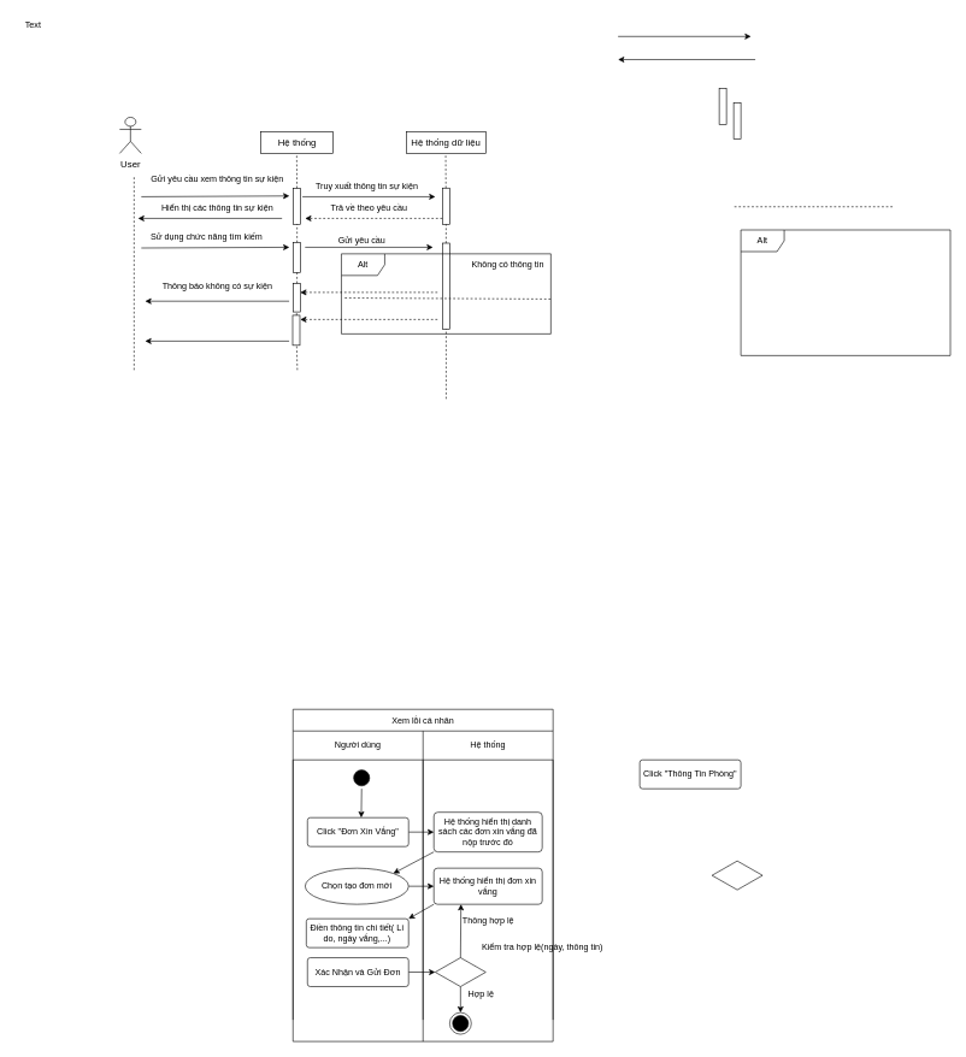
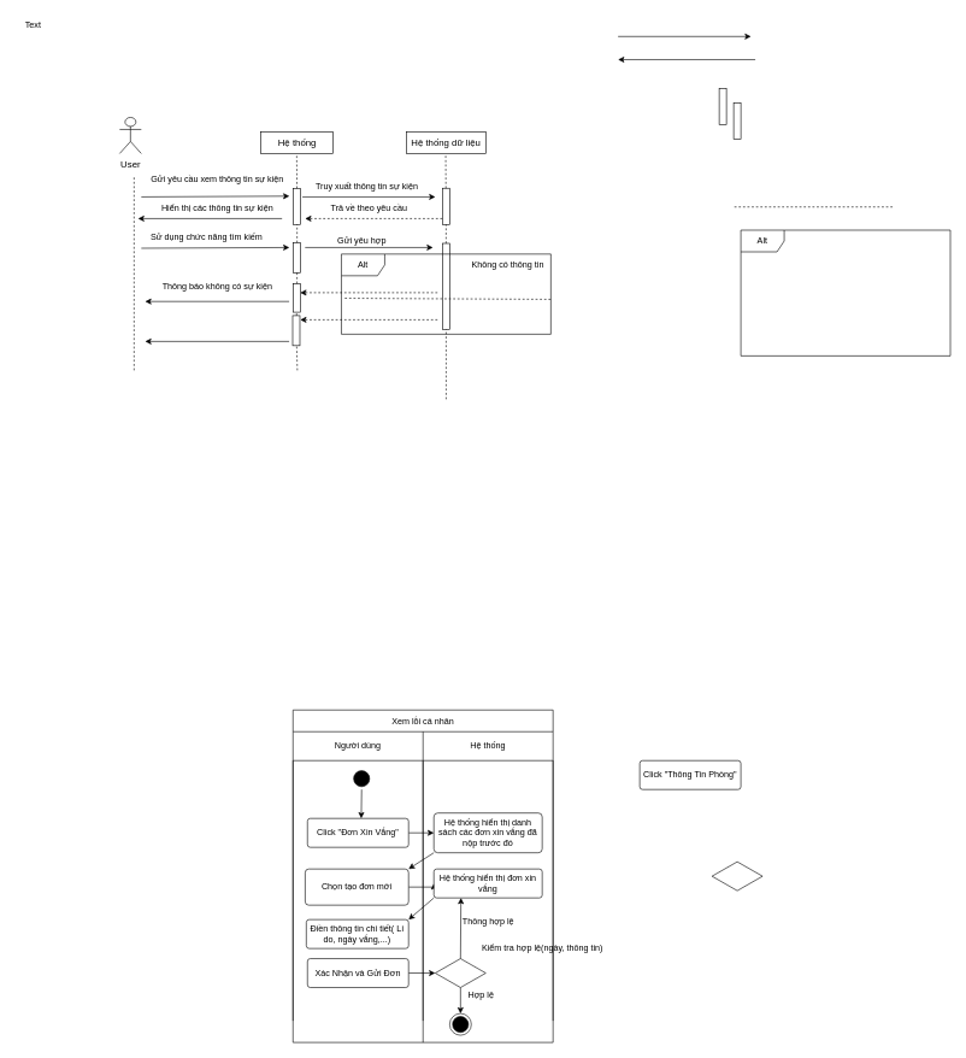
- <mxCell id="35" value="Gửi yêu cầu" style="text;html=1;align=center;verticalAlign=middle;resizable=0;points=[];autosize=1;strokeColor=none;fillColor=none;" parent="1" vertex="1"><mxGeometry x="455" y="318" width="90" height="30" as="geometry" /></mxCell>
+ <mxCell id="35" value="Gửi yêu hợp" style="text;html=1;align=center;verticalAlign=middle;resizable=0;points=[];autosize=1;strokeColor=none;fillColor=none;" parent="1" vertex="1"><mxGeometry x="455" y="318" width="90" height="30" as="geometry" /></mxCell>
- <mxCell id="67" value="Chọn tạo đơn mới" style="ellipse;arcSize=10;whiteSpace=wrap;html=1;align=center;" vertex="1" parent="1"><mxGeometry x="421.87" y="1202" width="143.13" height="50" as="geometry" /></mxCell>
+ <mxCell id="67" value="Chọn tạo đơn mới" style="rounded=1;arcSize=10;whiteSpace=wrap;html=1;align=center;" vertex="1" parent="1"><mxGeometry x="421.87" y="1202" width="143.13" height="50" as="geometry" /></mxCell>
- <mxCell id="69" value="Hệ thống hiển thị đơn xin vắng" style="rounded=1;arcSize=10;whiteSpace=wrap;html=1;align=center;" vertex="1" parent="1"><mxGeometry x="600" y="1202" width="150" height="50" as="geometry" /></mxCell>
+ <mxCell id="69" value="Hệ thống hiển thị đơn xin vắng" style="rounded=1;arcSize=10;whiteSpace=wrap;html=1;align=center;" vertex="1" parent="1"><mxGeometry x="600" y="1202" width="150" height="40" as="geometry" /></mxCell>
